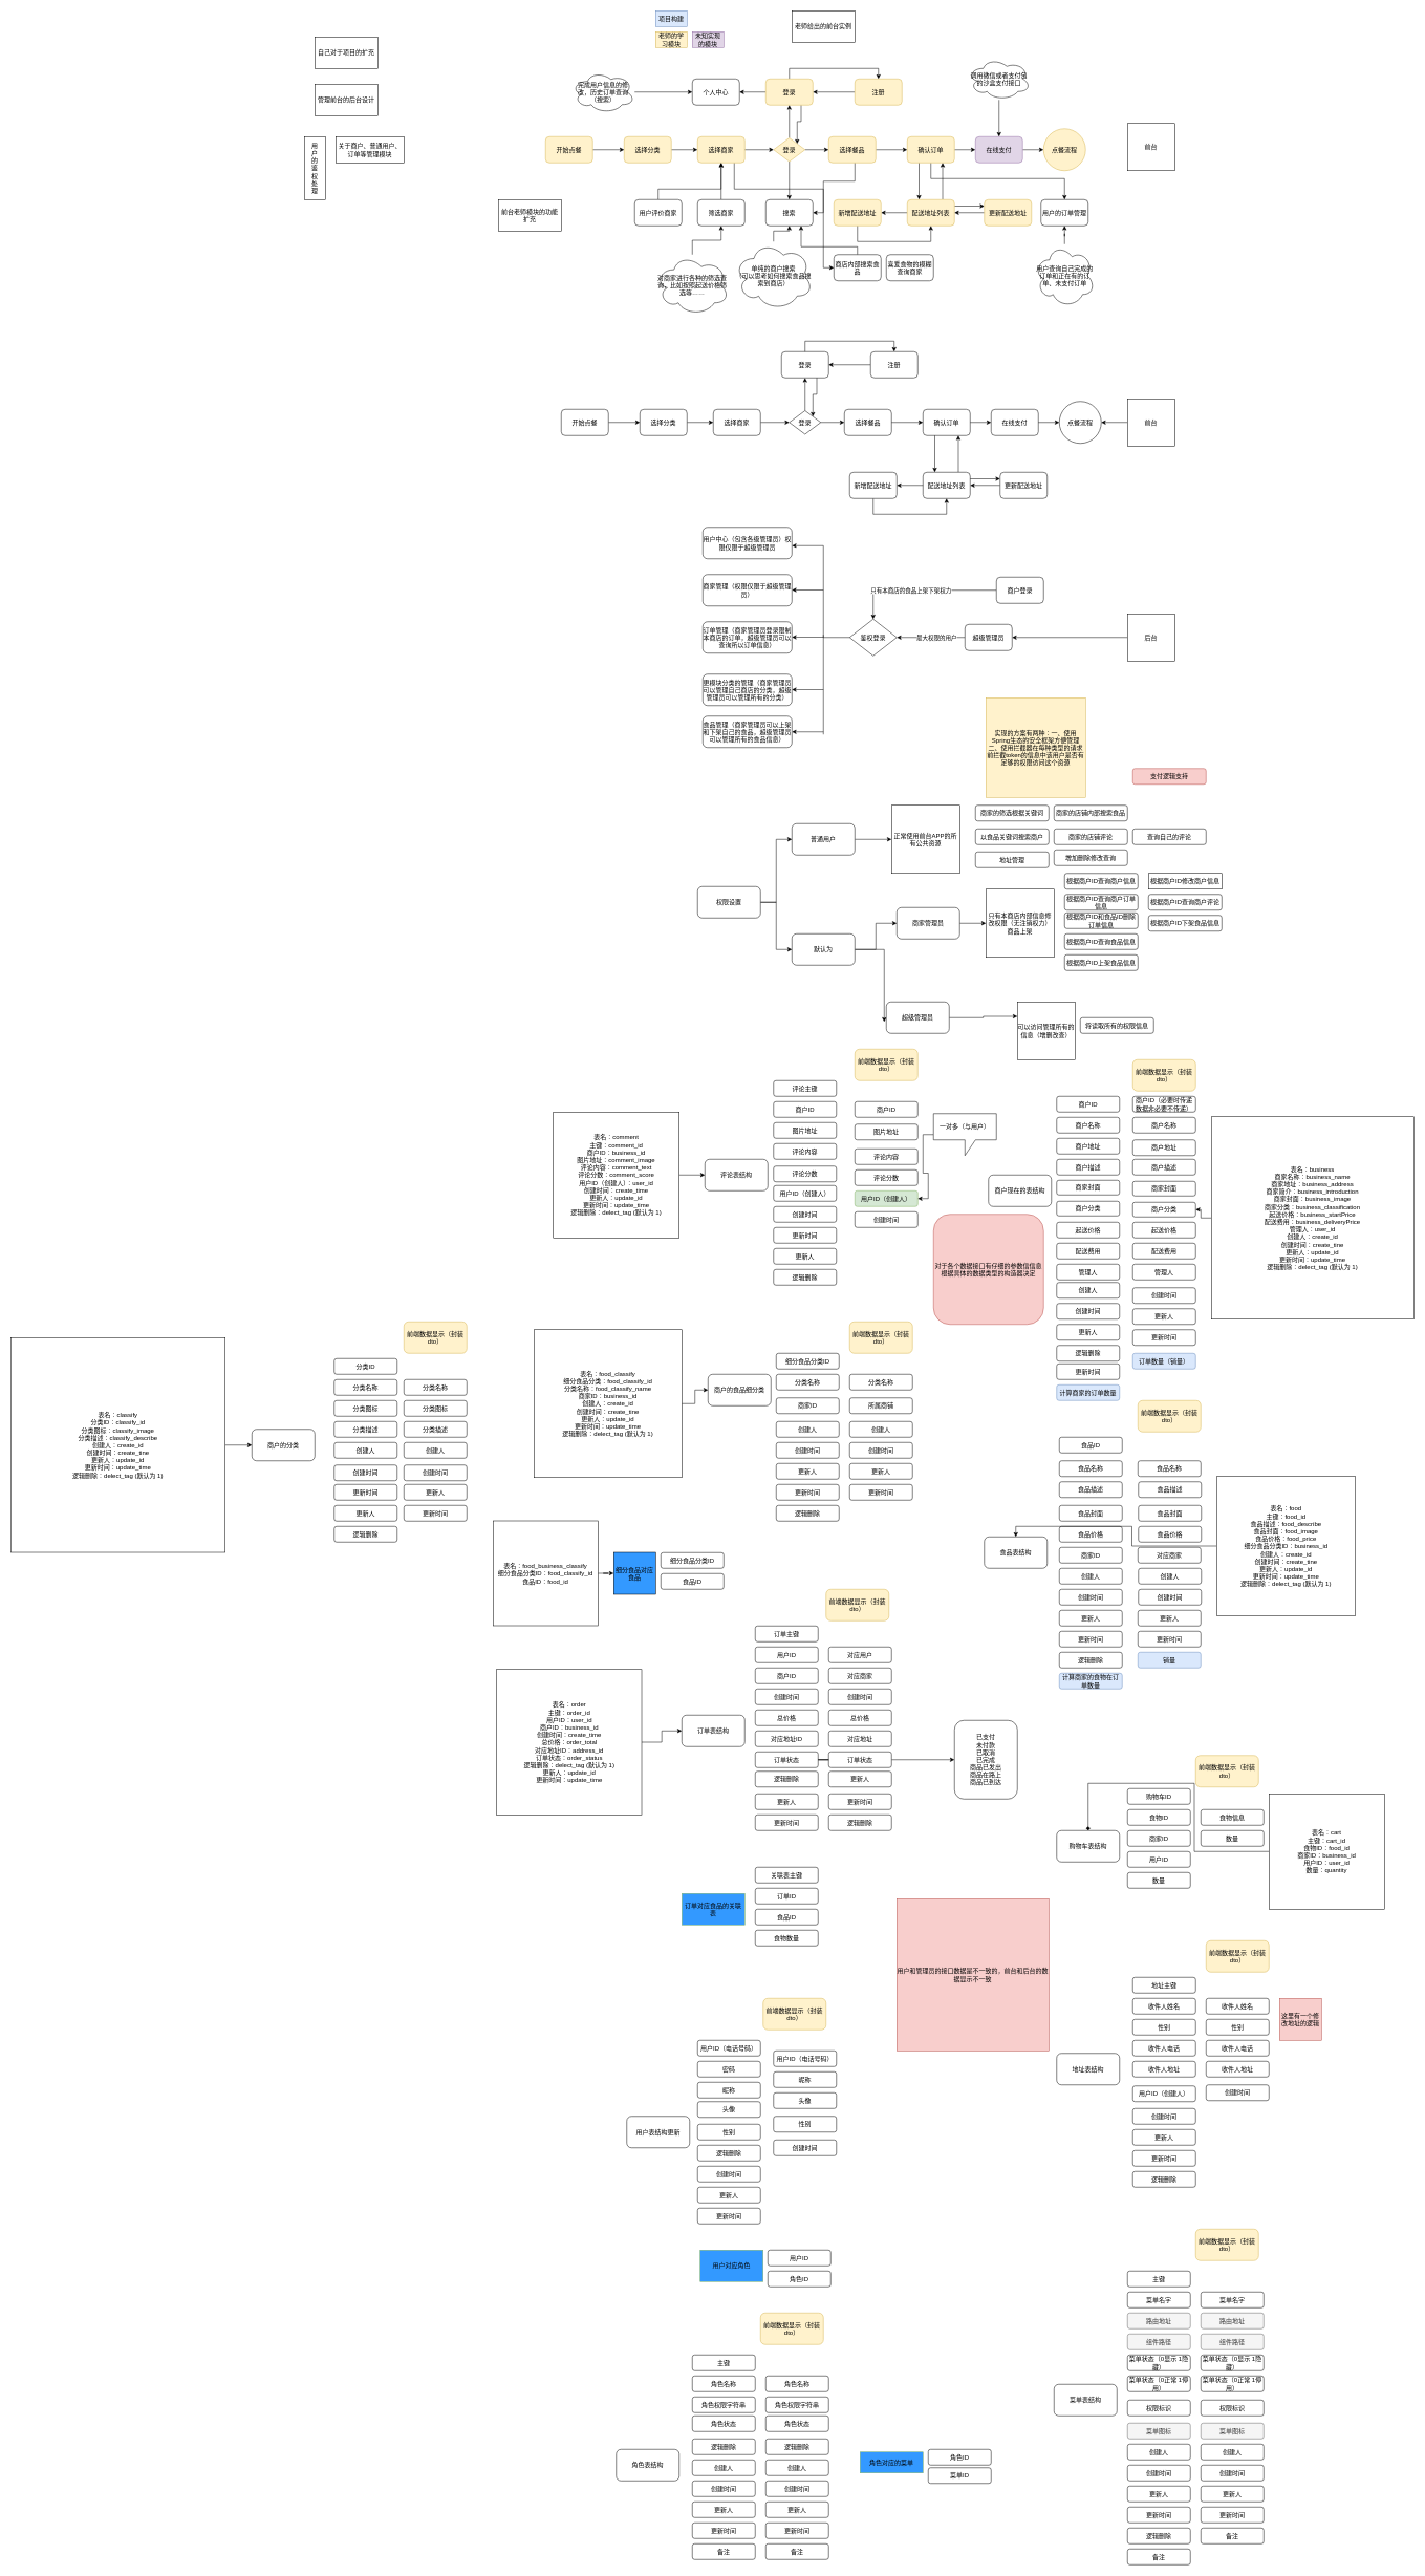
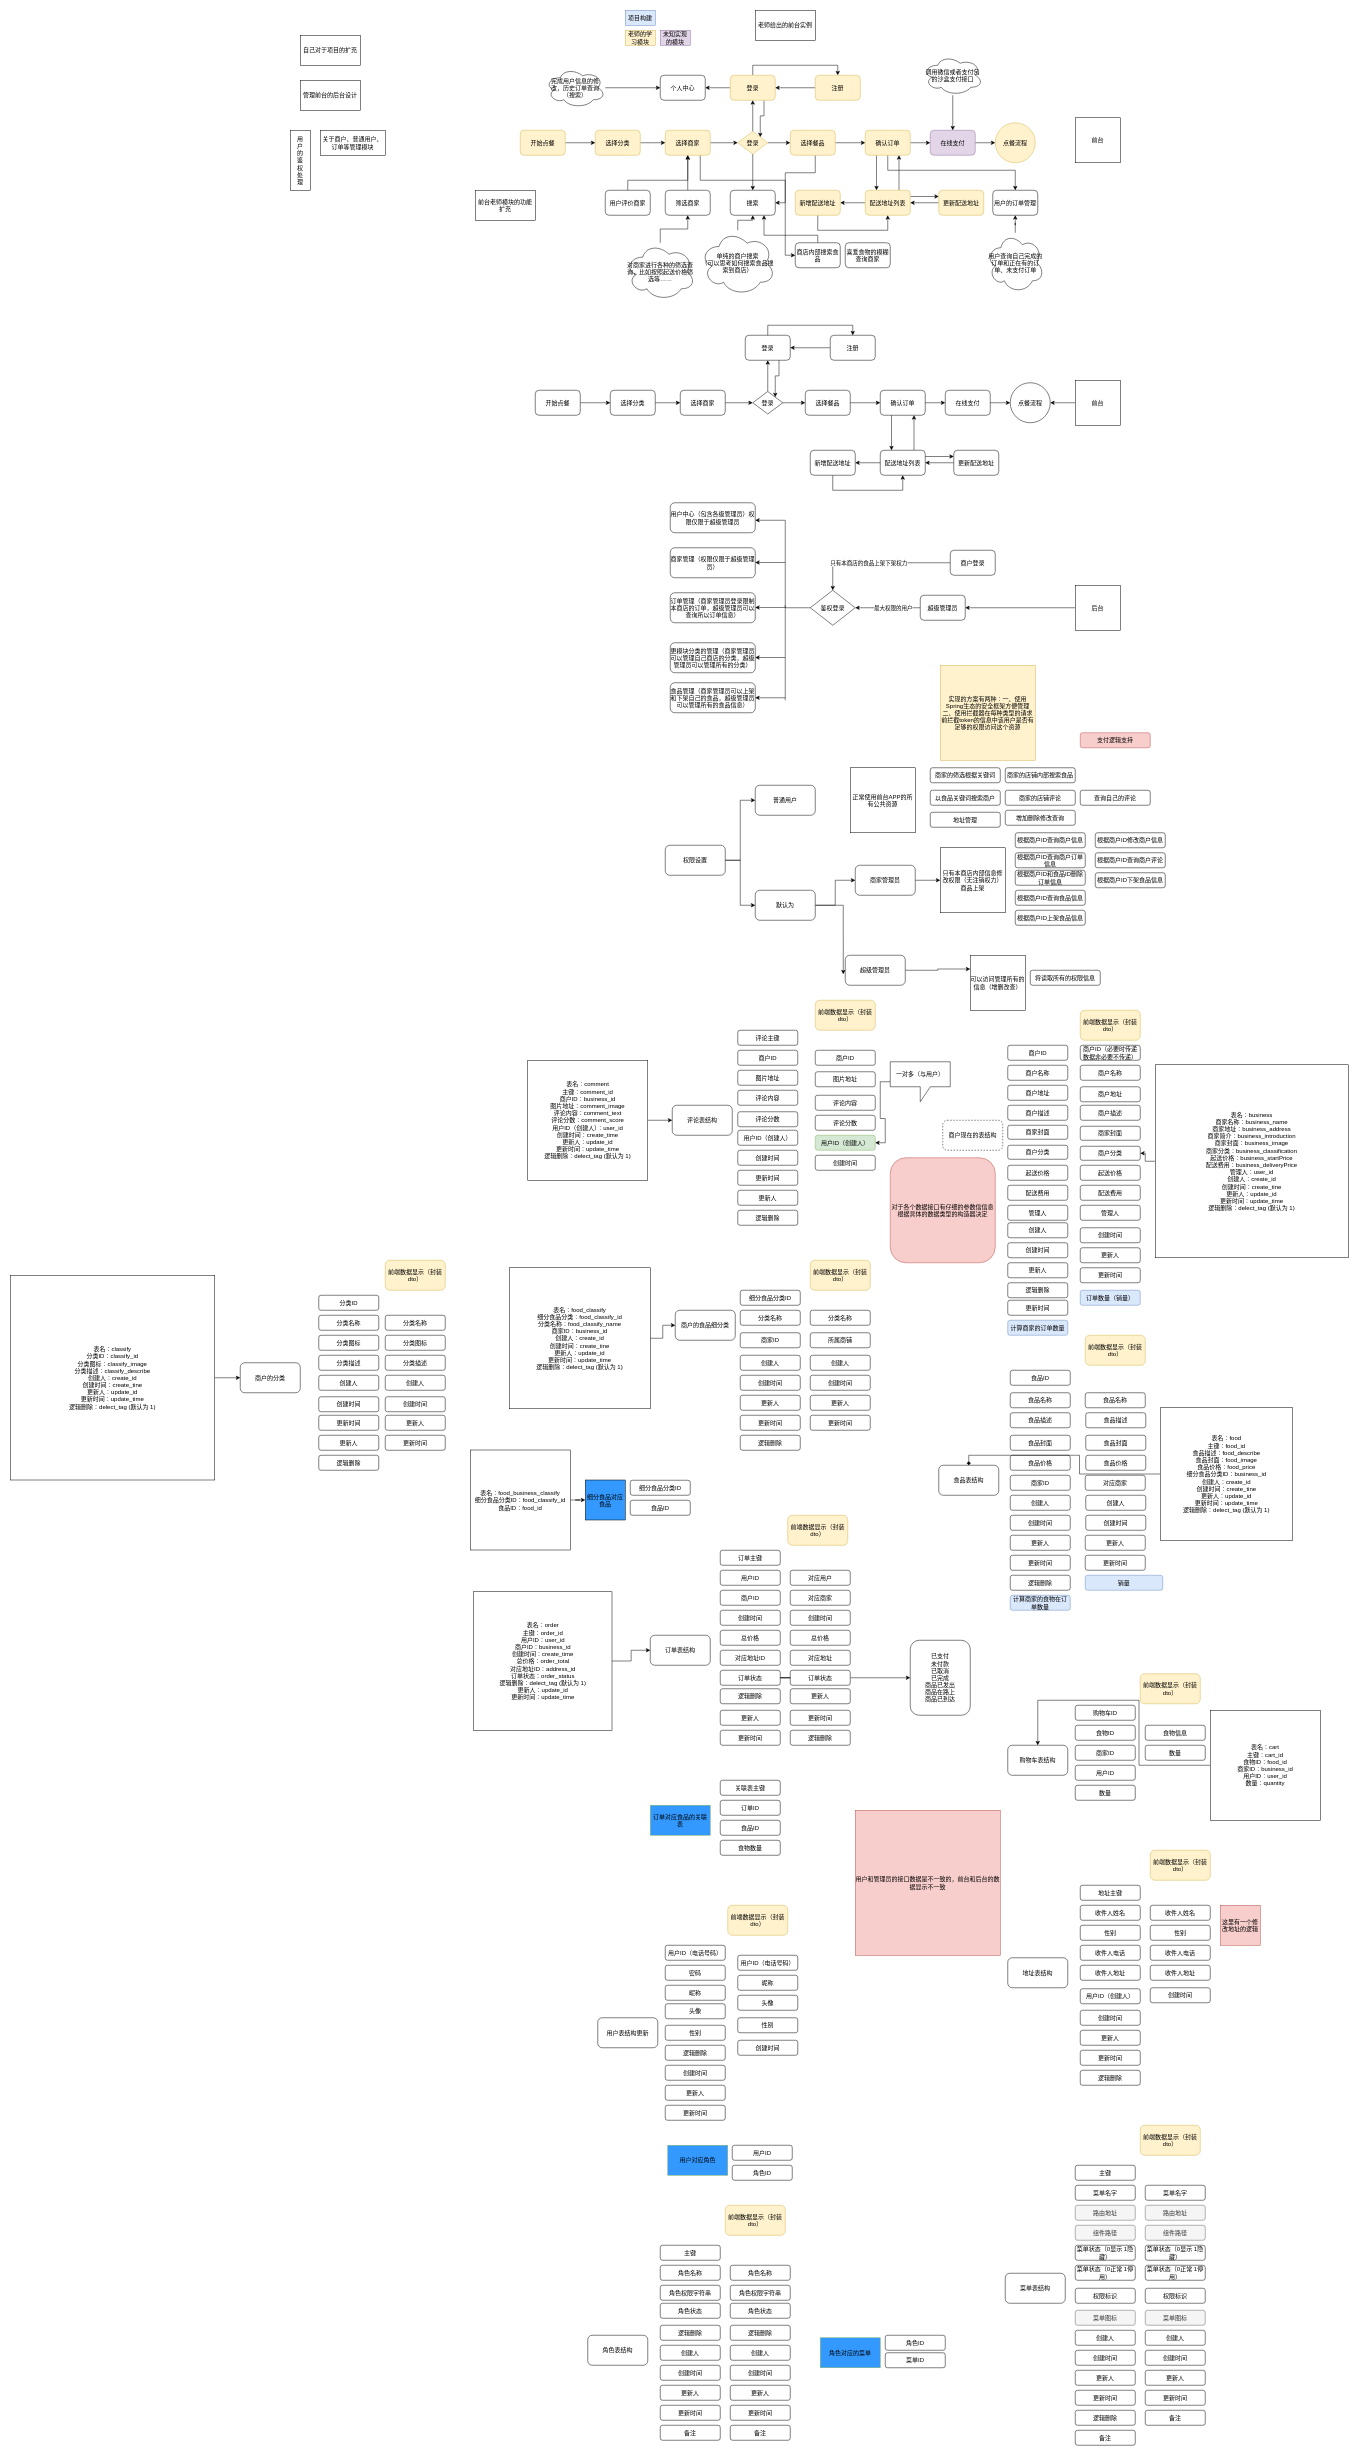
- <mxCell id="124" style="edgeStyle=orthogonalEdgeStyle;rounded=0;orthogonalLoop=1;jettySize=auto;html=1;entryX=0;entryY=0.5;entryDx=0;entryDy=0;" parent="1" source="125" target="133" edge="1"><mxGeometry relative="1" as="geometry" /></mxCell>
- <mxCell id="144" value="根据商户ID修改商户信息" style="whiteSpace=wrap;html=1;rounded=0;" vertex="1" parent="1"><mxGeometry x="2190" y="1665" width="140" height="30" as="geometry" /></mxCell>
+ <mxCell id="144" value="根据商户ID修改商户信息" style="rounded=1;whiteSpace=wrap;html=1;" vertex="1" parent="1"><mxGeometry x="2190" y="1665" width="140" height="30" as="geometry" /></mxCell>
- <mxCell id="163" value="商户现在的表结构" style="rounded=1;whiteSpace=wrap;html=1;" vertex="1" parent="1"><mxGeometry x="1885" y="2240" width="120" height="60" as="geometry" /></mxCell>
+ <mxCell id="163" value="商户现在的表结构" style="rounded=1;whiteSpace=wrap;html=1;dashed=1;" vertex="1" parent="1"><mxGeometry x="1885" y="2240" width="120" height="60" as="geometry" /></mxCell>
- <mxCell id="401" style="edgeStyle=orthogonalEdgeStyle;rounded=0;orthogonalLoop=1;jettySize=auto;html=1;entryX=0.5;entryY=0;entryDx=0;entryDy=0;" edge="1" parent="1" source="402" target="199"><mxGeometry relative="1" as="geometry" /></mxCell>
+ <mxCell id="401" style="edgeStyle=orthogonalEdgeStyle;rounded=0;orthogonalLoop=1;jettySize=auto;html=1;entryX=0.5;entryY=0;entryDx=0;entryDy=0;endArrow=diamond;" edge="1" parent="1" source="402" target="199"><mxGeometry relative="1" as="geometry" /></mxCell>
- <mxCell id="246" value="销量" style="rounded=1;whiteSpace=wrap;html=1;fillColor=#dae8fc;strokeColor=#6c8ebf;" vertex="1" parent="1"><mxGeometry x="2170" y="3150" width="120" height="30" as="geometry" /></mxCell>
+ <mxCell id="246" value="销量" style="rounded=1;whiteSpace=wrap;html=1;fillColor=#dae8fc;strokeColor=#6c8ebf;" vertex="1" parent="1"><mxGeometry x="2170" y="3150" width="155" height="30" as="geometry" /></mxCell>
- <mxCell id="409" style="edgeStyle=orthogonalEdgeStyle;rounded=0;orthogonalLoop=1;jettySize=auto;html=1;entryX=0.5;entryY=0;entryDx=0;entryDy=0;endArrow=diamond;" edge="1" parent="1" source="410" target="271"><mxGeometry relative="1" as="geometry" /></mxCell>
+ <mxCell id="409" style="edgeStyle=orthogonalEdgeStyle;rounded=0;orthogonalLoop=1;jettySize=auto;html=1;entryX=0.5;entryY=0;entryDx=0;entryDy=0;" edge="1" parent="1" source="410" target="271"><mxGeometry relative="1" as="geometry" /></mxCell>
- <mxCell id="369" value="角色对应的菜单" style="rounded=0;whiteSpace=wrap;html=1;fillColor=#3399FF;strokeColor=#82b366;" vertex="1" parent="1"><mxGeometry x="1640" y="4675" width="120" height="40" as="geometry" /></mxCell>
+ <mxCell id="369" value="角色对应的菜单" style="rounded=0;whiteSpace=wrap;html=1;fillColor=#3399FF;strokeColor=#82b366;" vertex="1" parent="1"><mxGeometry x="1640" y="4675" width="120" height="60" as="geometry" /></mxCell>
